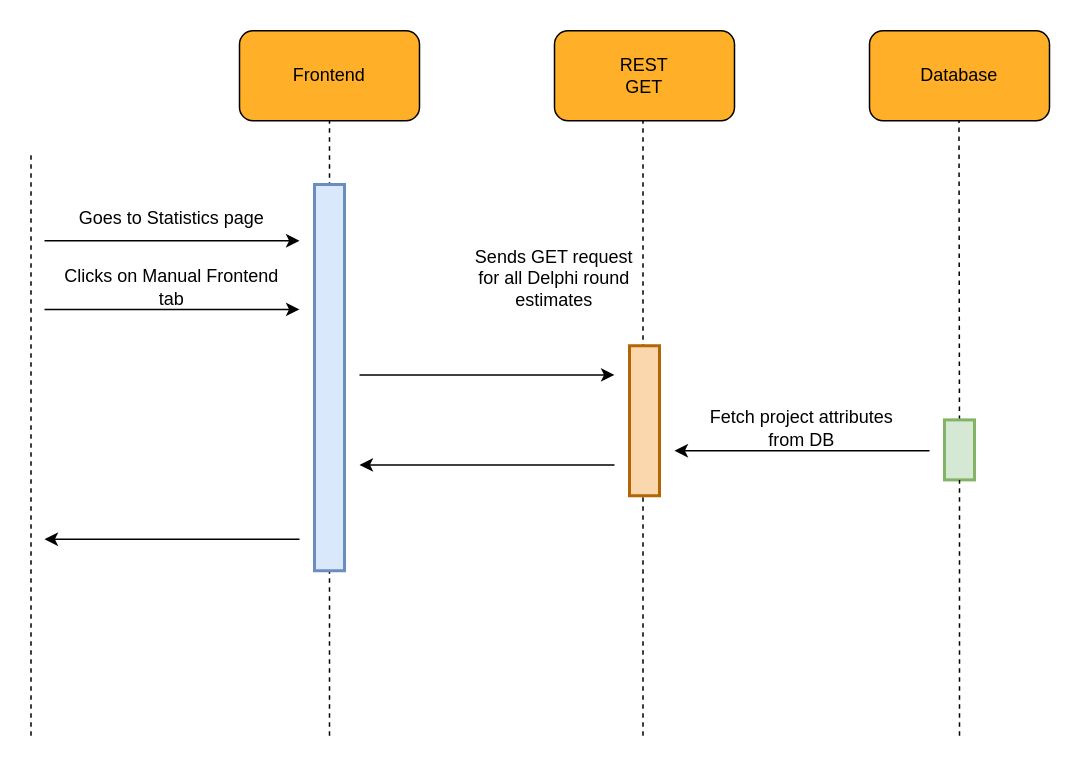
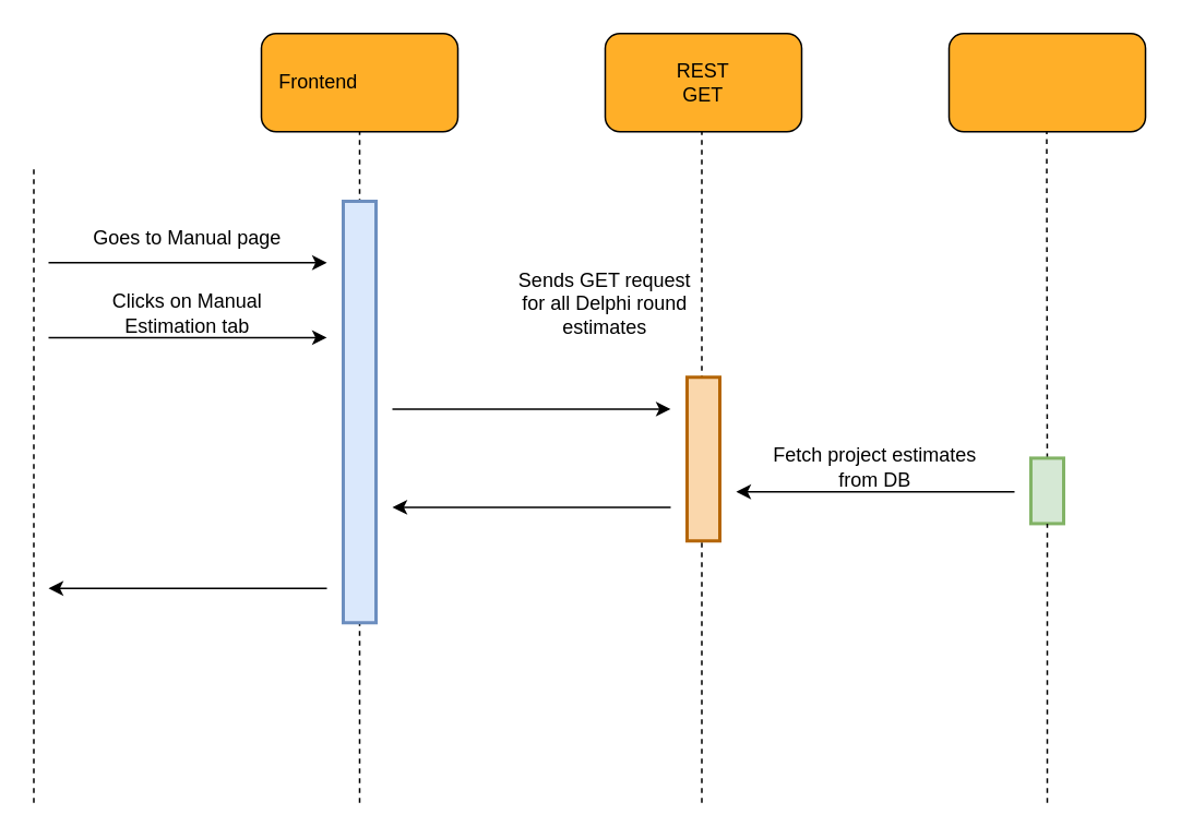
- <mxCell id="5" value="&lt;font style=&quot;font-size: 12px;&quot;&gt;Frontend&lt;/font&gt;" style="text;html=1;strokeColor=none;fillColor=none;align=center;verticalAlign=middle;whiteSpace=wrap;rounded=0;fontSize=12;" vertex="1" parent="3"><mxGeometry x="30" y="15" width="60" height="30" as="geometry" /></mxCell>
+ <mxCell id="5" value="&lt;font style=&quot;font-size: 12px;&quot;&gt;Frontend&lt;/font&gt;" style="text;html=1;strokeColor=none;fillColor=none;align=center;verticalAlign=middle;whiteSpace=wrap;rounded=0;fontSize=12;" vertex="1" parent="3"><mxGeometry x="5" y="15" width="60" height="30" as="geometry" /></mxCell>
- <mxCell id="13" value="&lt;font style=&quot;font-size: 12px&quot;&gt;Database&lt;/font&gt;" style="text;html=1;strokeColor=none;fillColor=none;align=center;verticalAlign=middle;whiteSpace=wrap;rounded=0;fontSize=12;" vertex="1" parent="11"><mxGeometry x="30" y="15" width="60" height="30" as="geometry" /></mxCell>
- <mxCell id="20" value="Goes to Statistics page" style="text;html=1;strokeColor=none;fillColor=none;align=center;verticalAlign=middle;whiteSpace=wrap;rounded=0;" vertex="1" parent="1"><mxGeometry x="39" y="130" width="150" height="30" as="geometry" /></mxCell>
+ <mxCell id="20" value="Goes to Manual page" style="text;html=1;strokeColor=none;fillColor=none;align=center;verticalAlign=middle;whiteSpace=wrap;rounded=0;" vertex="1" parent="1"><mxGeometry x="39" y="130" width="150" height="30" as="geometry" /></mxCell>
- <mxCell id="22" value="Clicks on Manual Frontend tab" style="text;html=1;strokeColor=none;fillColor=none;align=center;verticalAlign=middle;whiteSpace=wrap;rounded=0;" vertex="1" parent="1"><mxGeometry x="39" y="175.75" width="150" height="30" as="geometry" /></mxCell>
+ <mxCell id="22" value="Clicks on Manual Estimation tab" style="text;html=1;strokeColor=none;fillColor=none;align=center;verticalAlign=middle;whiteSpace=wrap;rounded=0;" vertex="1" parent="1"><mxGeometry x="39" y="175.75" width="150" height="30" as="geometry" /></mxCell>
- <mxCell id="26" value="Fetch project attributes from DB" style="text;html=1;strokeColor=none;fillColor=none;align=center;verticalAlign=middle;whiteSpace=wrap;rounded=0;" vertex="1" parent="1"><mxGeometry x="459" y="270" width="150" height="30" as="geometry" /></mxCell>
+ <mxCell id="26" value="Fetch project estimates from DB" style="text;html=1;strokeColor=none;fillColor=none;align=center;verticalAlign=middle;whiteSpace=wrap;rounded=0;" vertex="1" parent="1"><mxGeometry x="459" y="270" width="150" height="30" as="geometry" /></mxCell>
